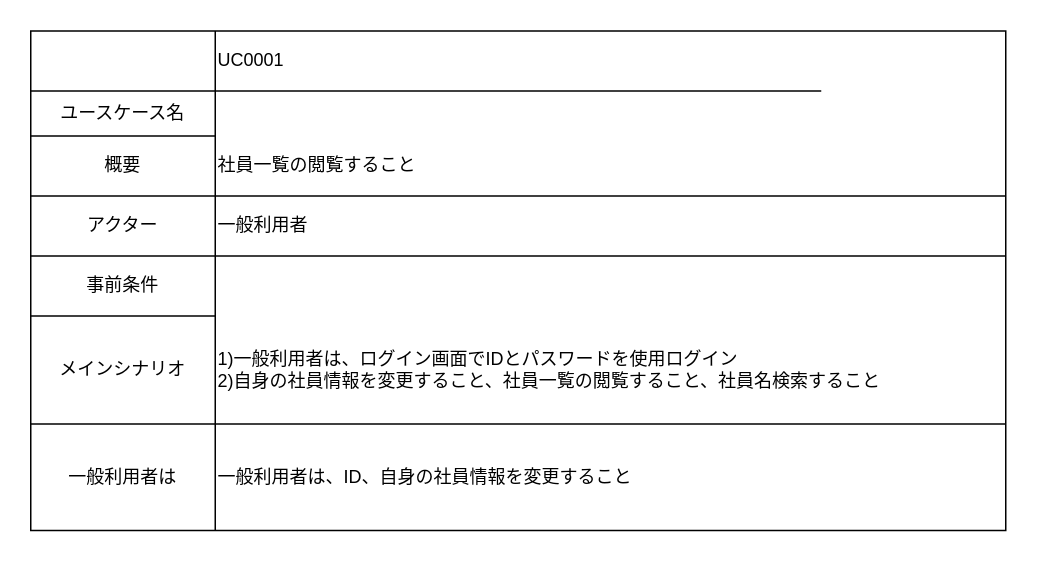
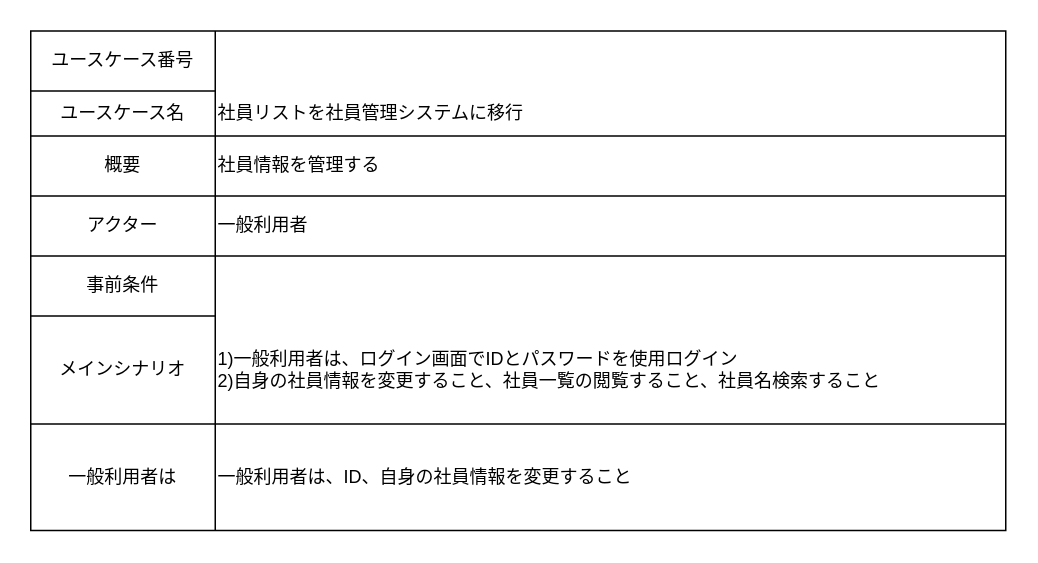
+ <mxCell id="4" value="ユースケース番号" style="shape=partialRectangle;html=1;whiteSpace=wrap;connectable=0;overflow=hidden;fillColor=none;top=0;left=0;bottom=0;right=0;align=center;" parent="3" vertex="1"><mxGeometry width="123" height="40" as="geometry" /></mxCell>
- <mxCell id="5" value="UC0001" style="shape=partialRectangle;html=1;whiteSpace=wrap;connectable=0;overflow=hidden;fillColor=none;top=0;left=0;bottom=0;right=0;align=left;" parent="3" vertex="1"><mxGeometry x="123" width="527" height="40" as="geometry" /></mxCell>
+ <mxCell id="8" value="社員リストを社員管理システムに移行" style="shape=partialRectangle;html=1;whiteSpace=wrap;connectable=0;overflow=hidden;fillColor=none;top=0;left=0;bottom=0;right=0;align=left;" parent="6" vertex="1"><mxGeometry x="123" width="527" height="30" as="geometry" /></mxCell>
- <mxCell id="11" value="社員一覧の閲覧すること" style="shape=partialRectangle;html=1;whiteSpace=wrap;connectable=0;overflow=hidden;fillColor=none;top=0;left=0;bottom=0;right=0;align=left;" parent="9" vertex="1"><mxGeometry x="123" width="527" height="40" as="geometry" /></mxCell>
+ <mxCell id="11" value="社員情報を管理する" style="shape=partialRectangle;html=1;whiteSpace=wrap;connectable=0;overflow=hidden;fillColor=none;top=0;left=0;bottom=0;right=0;align=left;" parent="9" vertex="1"><mxGeometry x="123" width="527" height="40" as="geometry" /></mxCell>
